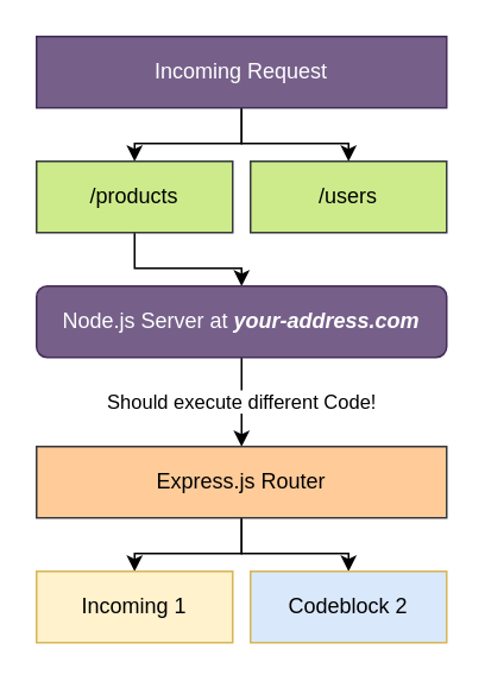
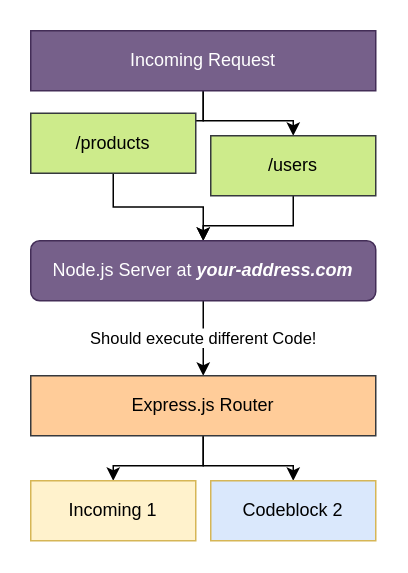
- <mxCell id="6" value="/products" style="rounded=0;whiteSpace=wrap;html=1;fillColor=#cdeb8b;strokeColor=#36393d;" vertex="1" parent="1"><mxGeometry x="20" y="90" width="110" height="40" as="geometry" /></mxCell>
+ <mxCell id="6" value="/products" style="rounded=0;whiteSpace=wrap;html=1;fillColor=#cdeb8b;strokeColor=#36393d;" vertex="1" parent="1"><mxGeometry x="20" y="75" width="110" height="40" as="geometry" /></mxCell>
+ <mxCell id="7" style="edgeStyle=orthogonalEdgeStyle;rounded=0;orthogonalLoop=1;jettySize=auto;html=1;" edge="1" parent="1" source="8" target="10"><mxGeometry relative="1" as="geometry" /></mxCell>
